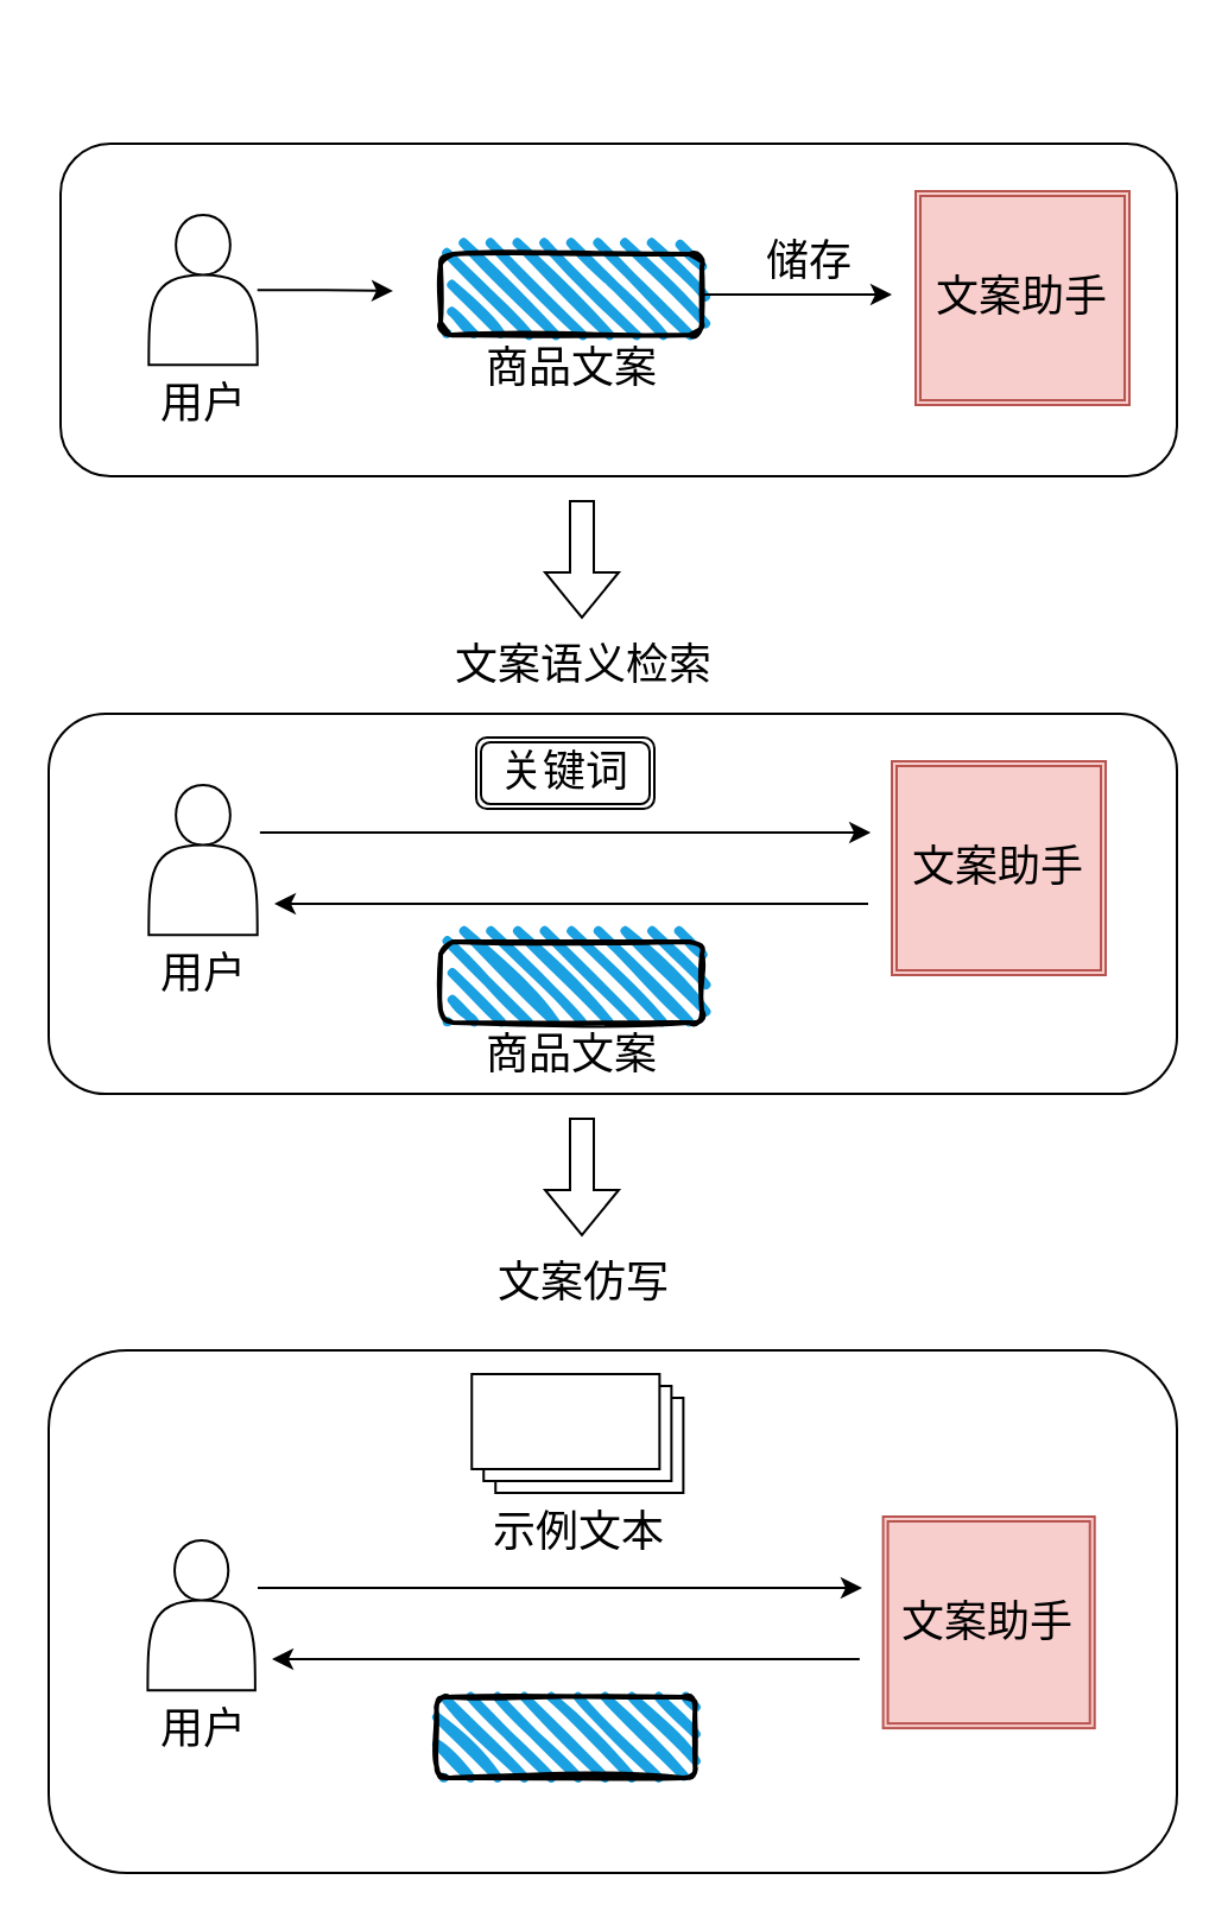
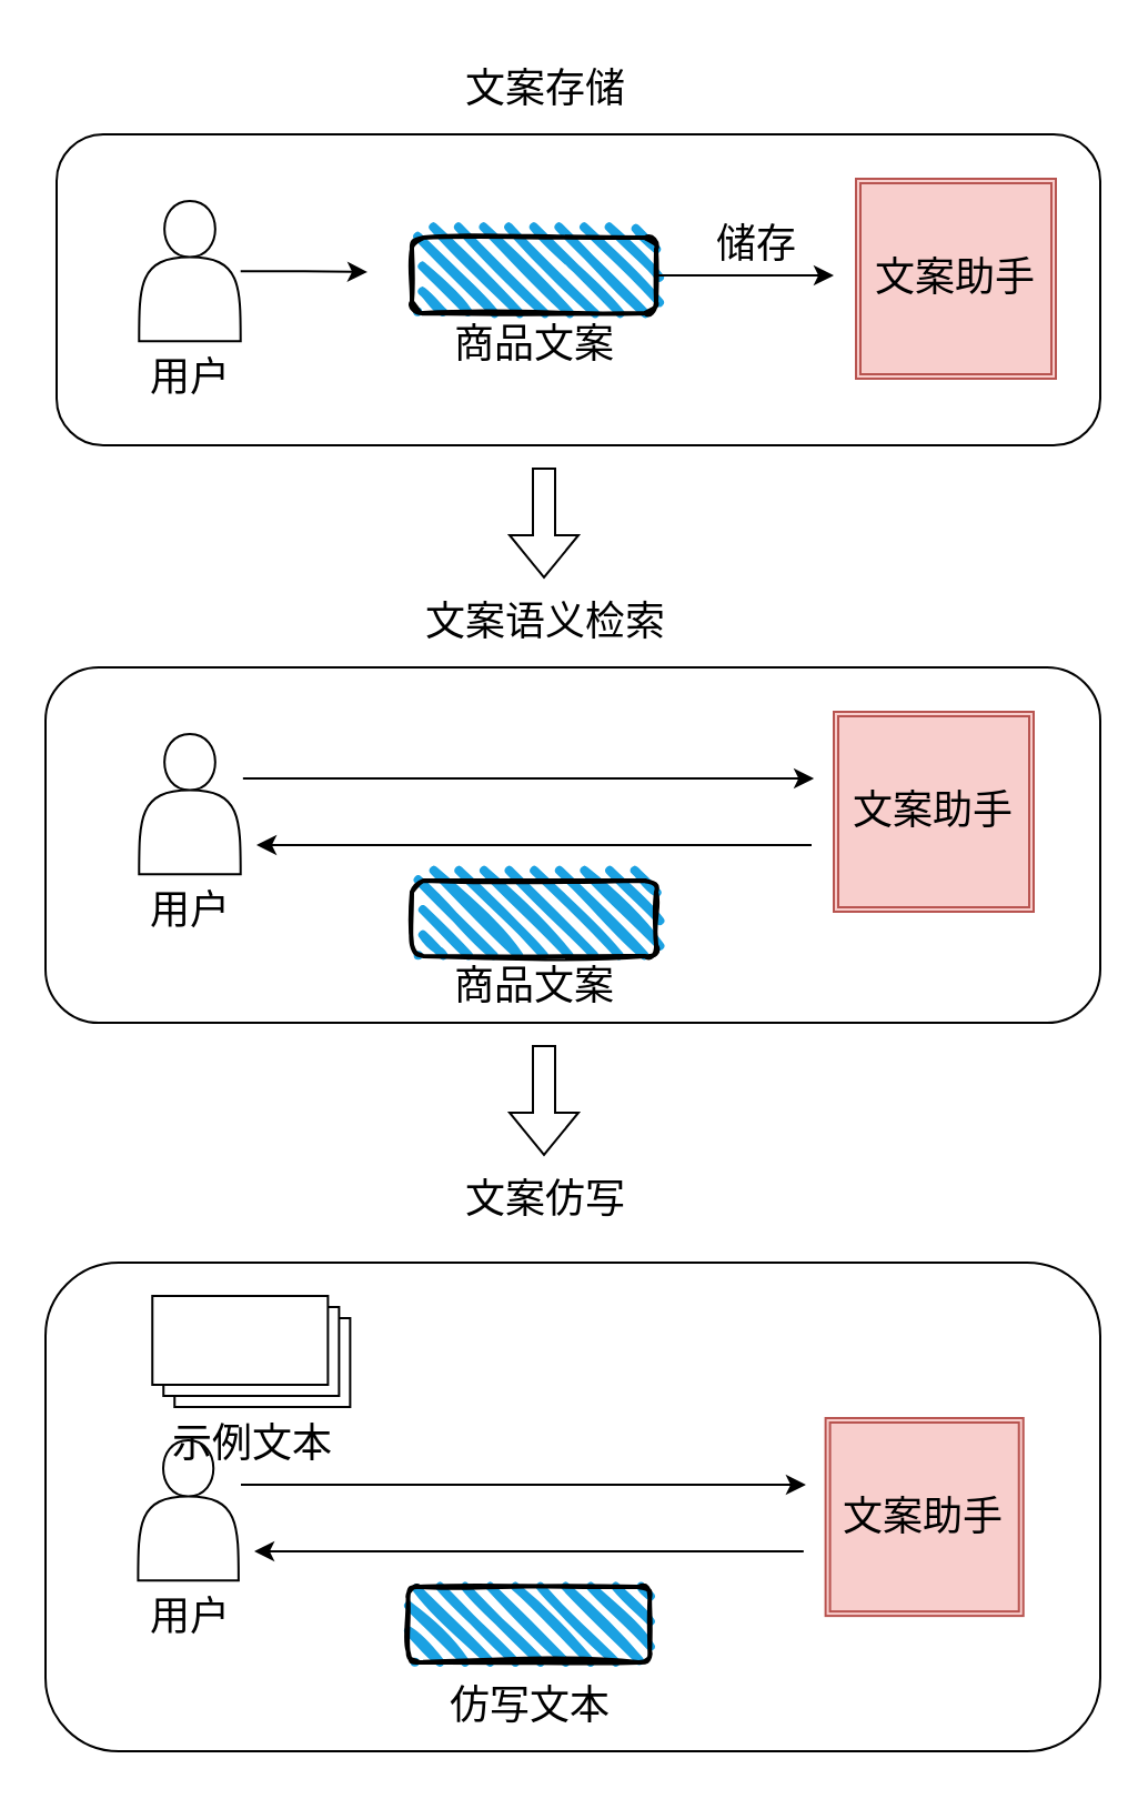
+ <mxCell id="25" value="文案存储" style="text;html=1;align=center;verticalAlign=middle;resizable=0;points=[];autosize=1;strokeColor=none;fillColor=none;fontSize=18;fontStyle=0" parent="13" vertex="1"><mxGeometry x="170" width="100" height="40" as="geometry" /></mxCell>
- <mxCell id="9" value="关键词" style="shape=ext;double=1;rounded=1;whiteSpace=wrap;html=1;fontSize=18;fontStyle=0" parent="1" vertex="1"><mxGeometry x="200" y="310" width="75" height="30" as="geometry" /></mxCell>
- <mxCell id="36" value="示例文本" style="verticalLabelPosition=bottom;verticalAlign=top;html=1;shape=mxgraph.basic.layered_rect;dx=10;outlineConnect=0;fontSize=18;fontStyle=0" parent="27" vertex="1"><mxGeometry x="178.125" y="10" width="89.062" height="50" as="geometry" /></mxCell>
+ <mxCell id="36" value="示例文本" style="verticalLabelPosition=bottom;verticalAlign=top;html=1;shape=mxgraph.basic.layered_rect;dx=10;outlineConnect=0;fontSize=18;fontStyle=0" parent="27" vertex="1"><mxGeometry x="48.125" y="15" width="89.062" height="50" as="geometry" /></mxCell>
+ <mxCell id="37" value="仿写文本" style="text;html=1;align=center;verticalAlign=middle;resizable=0;points=[];autosize=1;strokeColor=none;fillColor=none;fontSize=18;fontStyle=0" parent="27" vertex="1"><mxGeometry x="168.281" y="180" width="100" height="40" as="geometry" /></mxCell>
